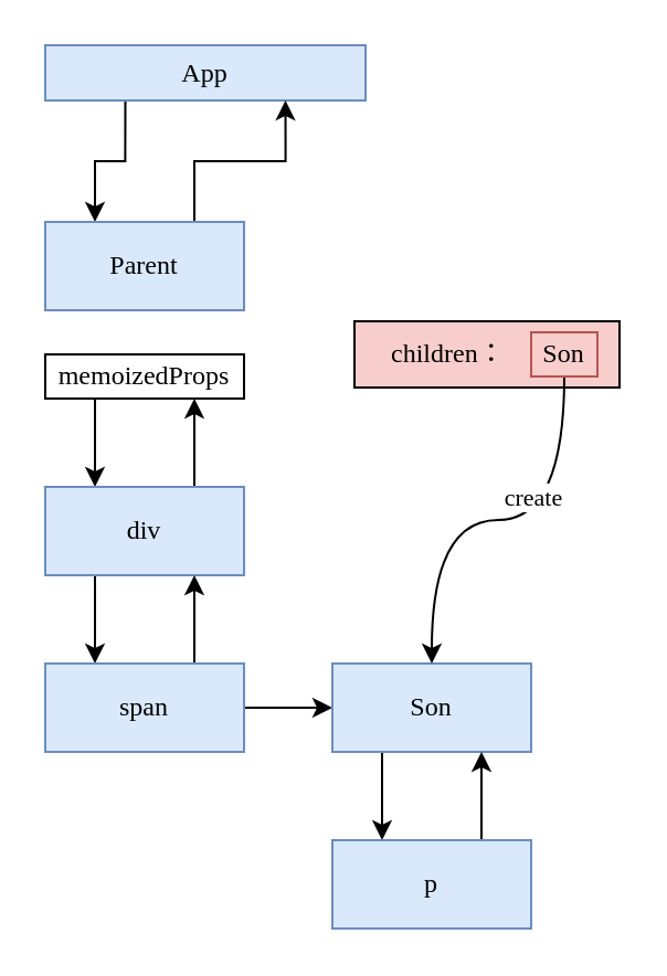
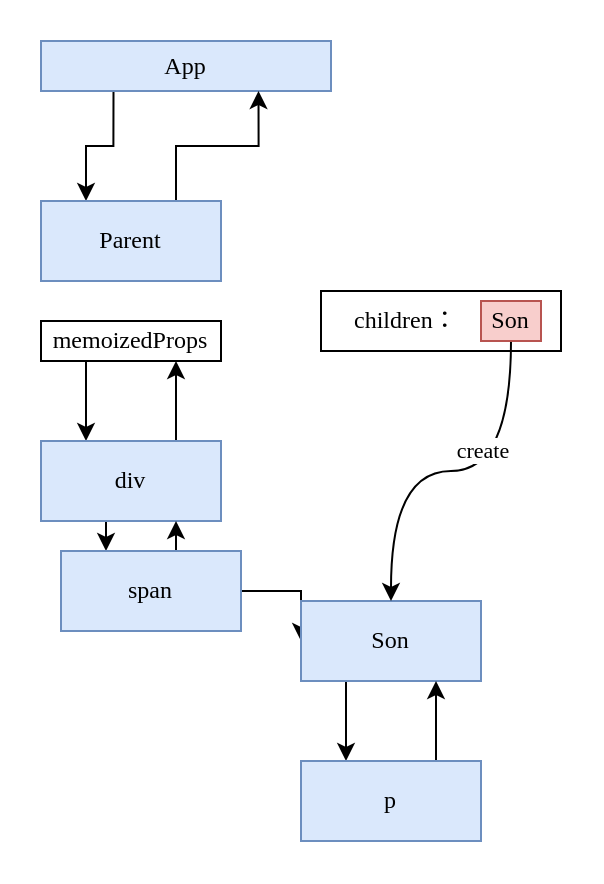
- <mxCell id="18" value="&amp;nbsp; &amp;nbsp; &amp;nbsp;children：&amp;nbsp;" style="rounded=0;whiteSpace=wrap;html=1;fontFamily=Comic Sans MS;align=left;fillColor=#f8cecc;" parent="1" vertex="1"><mxGeometry x="160" y="145" width="120" height="30" as="geometry" /></mxCell>
+ <mxCell id="18" value="&amp;nbsp; &amp;nbsp; &amp;nbsp;children：&amp;nbsp;" style="rounded=0;whiteSpace=wrap;html=1;fontFamily=Comic Sans MS;align=left;" parent="1" vertex="1"><mxGeometry x="160" y="145" width="120" height="30" as="geometry" /></mxCell>
- <mxCell id="13" value="span" style="rounded=0;whiteSpace=wrap;html=1;fillColor=#dae8fc;strokeColor=#6c8ebf;fontFamily=Comic Sans MS;" parent="1" vertex="1"><mxGeometry x="20" y="300" width="90" height="40" as="geometry" /></mxCell>
+ <mxCell id="13" value="span" style="rounded=0;whiteSpace=wrap;html=1;fillColor=#dae8fc;strokeColor=#6c8ebf;fontFamily=Comic Sans MS;" parent="1" vertex="1"><mxGeometry x="30" y="275" width="90" height="40" as="geometry" /></mxCell>
